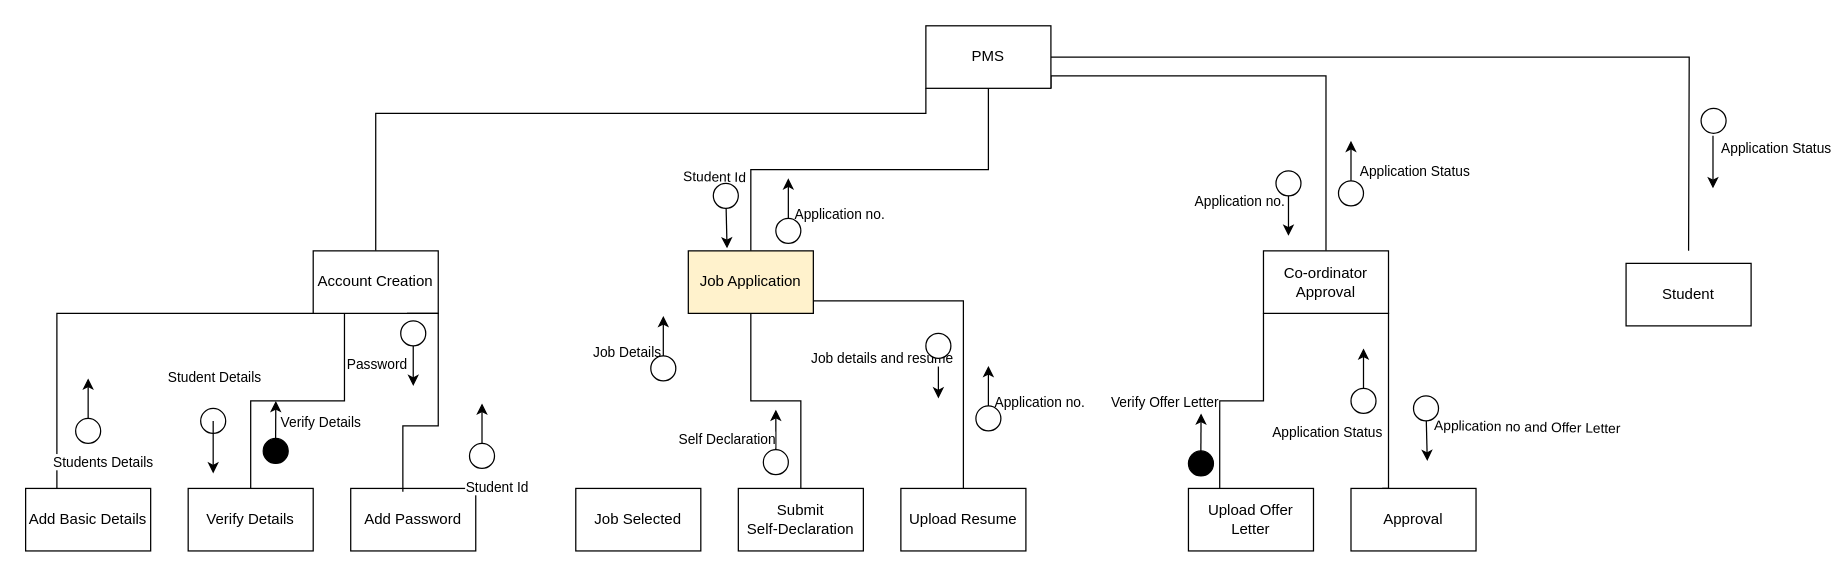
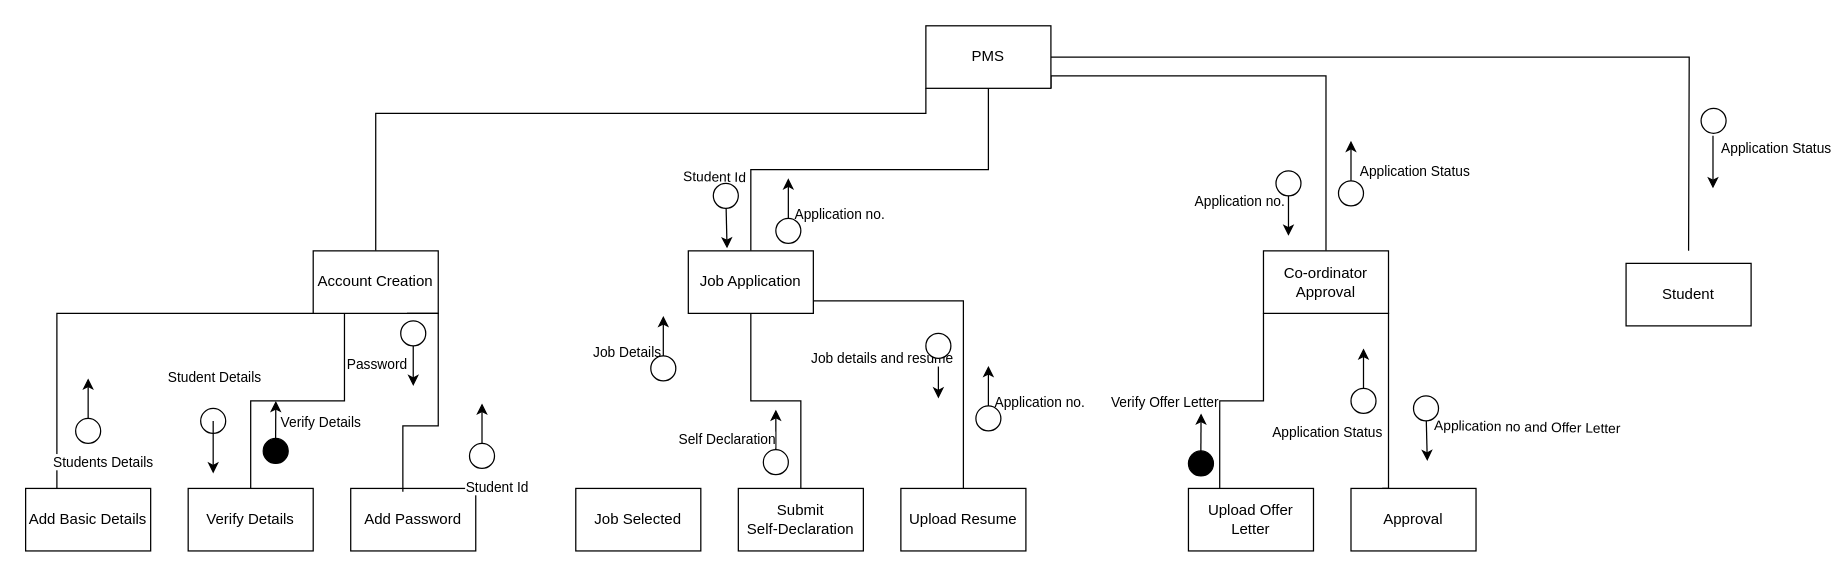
- <mxCell id="13" value="Job Application" style="html=1;dashed=0;whiteSpace=wrap;fillColor=#fff2cc;" parent="1" vertex="1"><mxGeometry x="550" y="200" width="100" height="50" as="geometry" /></mxCell>
+ <mxCell id="13" value="Job Application" style="html=1;dashed=0;whiteSpace=wrap;" parent="1" vertex="1"><mxGeometry x="550" y="200" width="100" height="50" as="geometry" /></mxCell>
